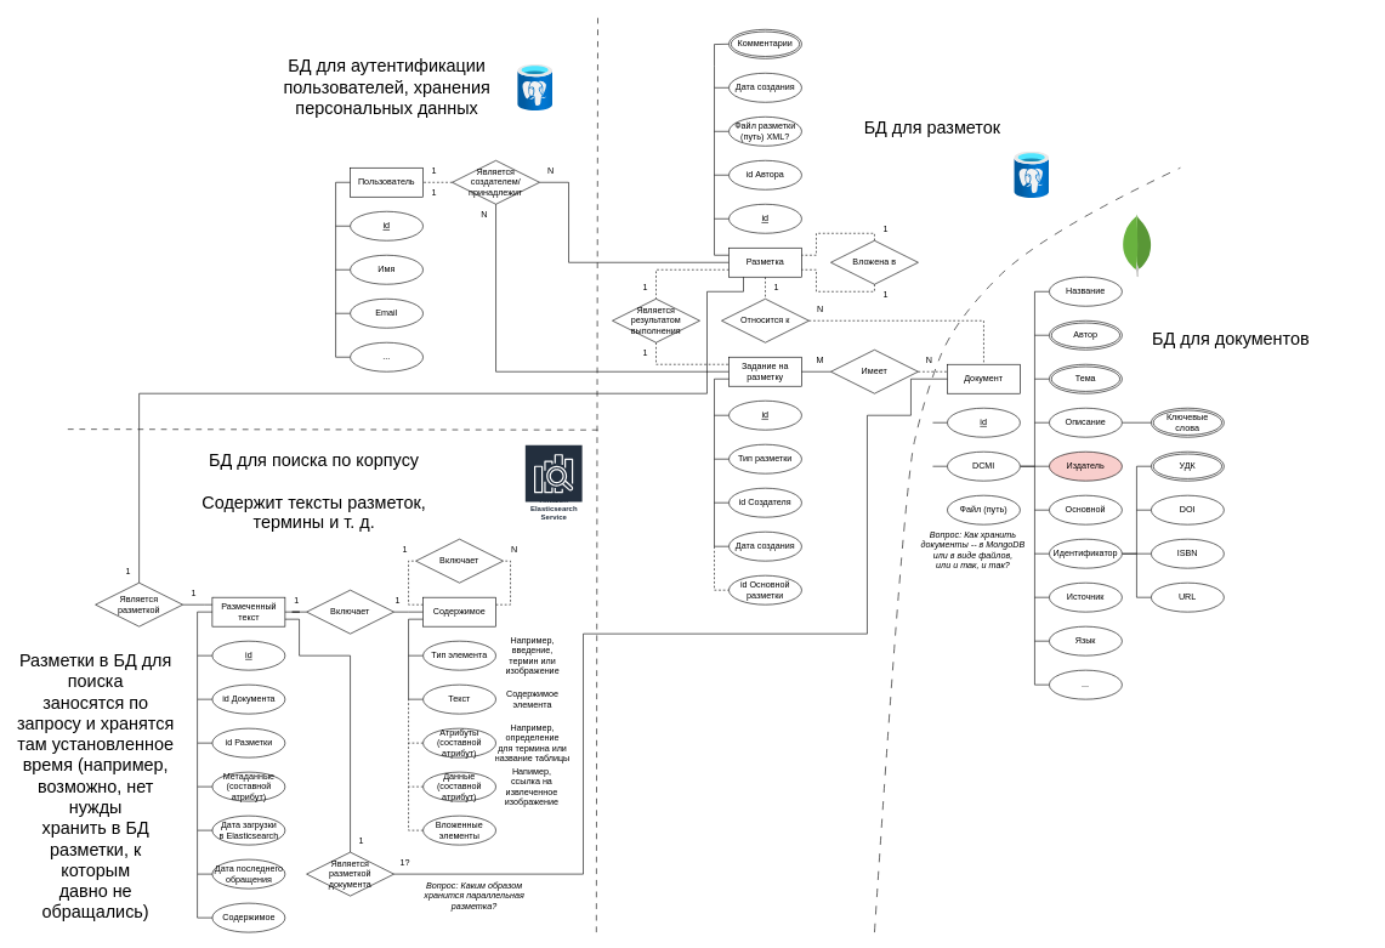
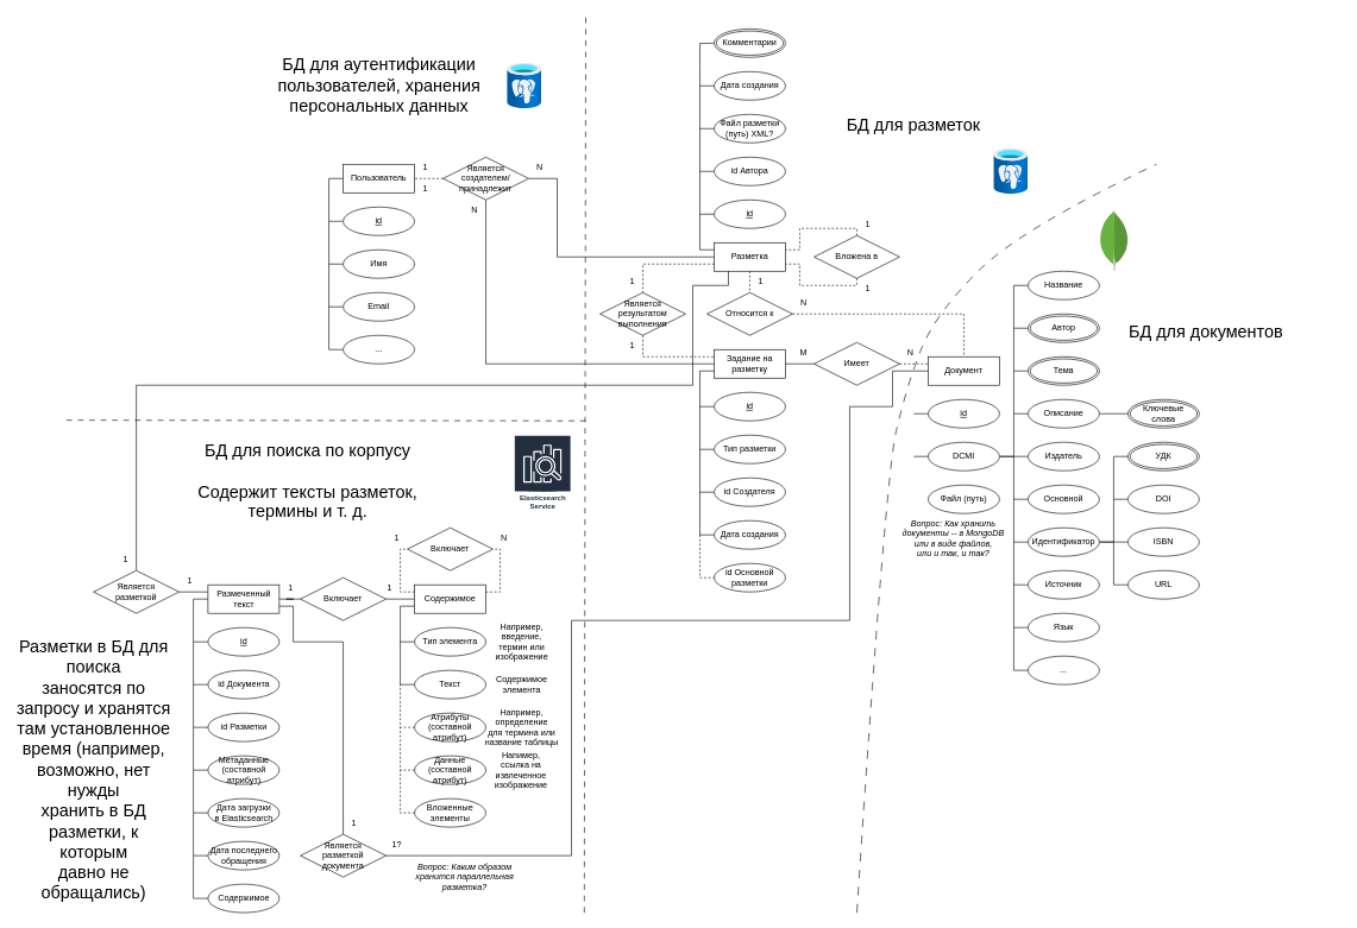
- <mxCell id="14" value="Издатель" style="ellipse;whiteSpace=wrap;html=1;align=center;fillColor=#f8cecc;" vertex="1" parent="1"><mxGeometry x="1440" y="620" width="100" height="40" as="geometry" /></mxCell>
+ <mxCell id="14" value="Издатель" style="ellipse;whiteSpace=wrap;html=1;align=center;" vertex="1" parent="1"><mxGeometry x="1440" y="620" width="100" height="40" as="geometry" /></mxCell>
